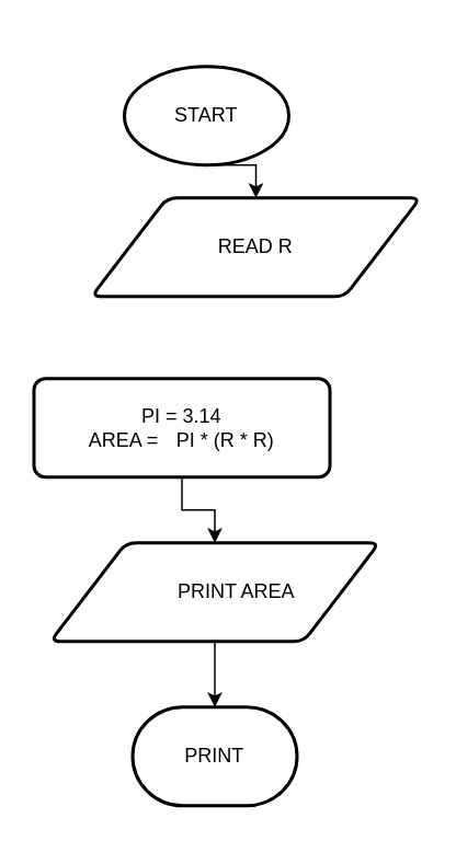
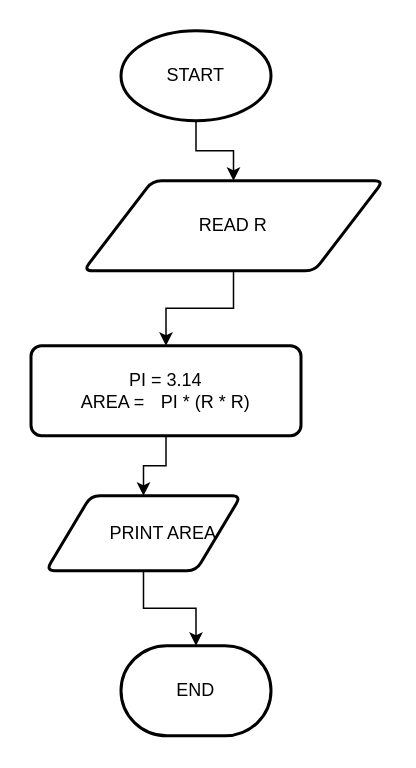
- <mxCell id="3" value="START" style="strokeWidth=2;html=1;shape=mxgraph.flowchart.start_1;whiteSpace=wrap;" vertex="1" parent="1"><mxGeometry x="75" y="40" width="100" height="60" as="geometry" /></mxCell>
+ <mxCell id="3" value="START" style="strokeWidth=2;html=1;shape=mxgraph.flowchart.start_1;whiteSpace=wrap;" vertex="1" parent="1"><mxGeometry x="80" y="20" width="100" height="60" as="geometry" /></mxCell>
+ <mxCell id="4" style="edgeStyle=orthogonalEdgeStyle;rounded=0;orthogonalLoop=1;jettySize=auto;html=1;exitX=0.5;exitY=1;exitDx=0;exitDy=0;entryX=0.5;entryY=0;entryDx=0;entryDy=0;" edge="1" parent="1" source="5" target="7"><mxGeometry relative="1" as="geometry" /></mxCell>
- <mxCell id="8" value="&lt;span style=&quot;white-space: pre;&quot;&gt;&#09;&lt;/span&gt;PRINT AREA" style="shape=parallelogram;html=1;strokeWidth=2;perimeter=parallelogramPerimeter;whiteSpace=wrap;rounded=1;arcSize=12;size=0.23;" vertex="1" parent="1"><mxGeometry x="30" y="330" width="200" height="60" as="geometry" /></mxCell>
+ <mxCell id="8" value="&lt;span style=&quot;white-space: pre;&quot;&gt;&#09;&lt;/span&gt;PRINT AREA" style="shape=parallelogram;html=1;strokeWidth=2;perimeter=parallelogramPerimeter;whiteSpace=wrap;rounded=1;arcSize=12;size=0.23;" vertex="1" parent="1"><mxGeometry x="30" y="330" width="130" height="50" as="geometry" /></mxCell>
- <mxCell id="9" value="PRINT" style="strokeWidth=2;html=1;shape=mxgraph.flowchart.terminator;whiteSpace=wrap;" vertex="1" parent="1"><mxGeometry x="80" y="430" width="100" height="60" as="geometry" /></mxCell>
+ <mxCell id="9" value="END" style="strokeWidth=2;html=1;shape=mxgraph.flowchart.terminator;whiteSpace=wrap;" vertex="1" parent="1"><mxGeometry x="80" y="430" width="100" height="60" as="geometry" /></mxCell>
